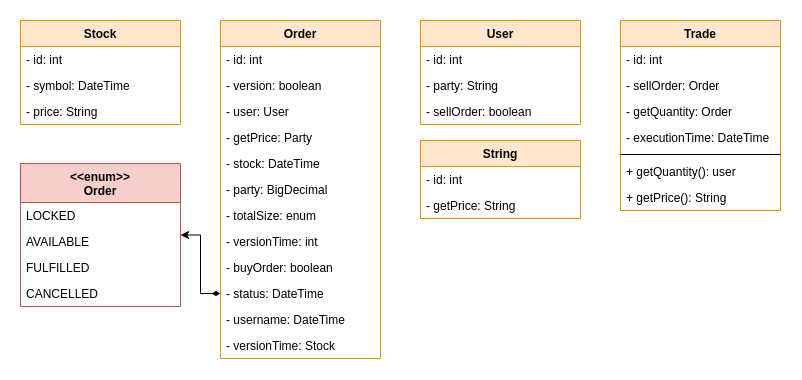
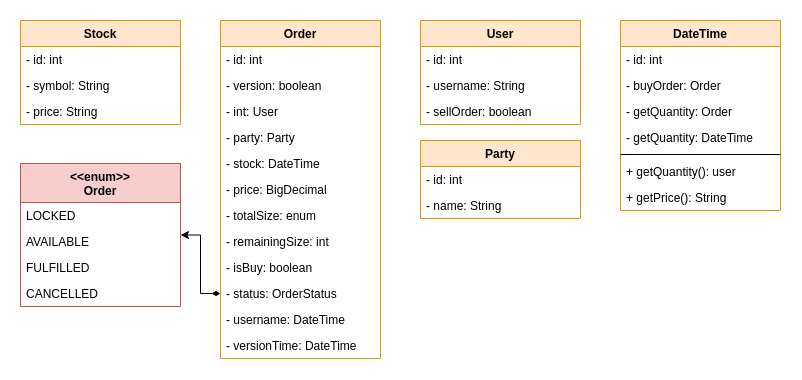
- <mxCell id="11" value="Trade" style="swimlane;fontStyle=1;align=center;verticalAlign=top;childLayout=stackLayout;horizontal=1;startSize=26;horizontalStack=0;resizeParent=1;resizeParentMax=0;resizeLast=0;collapsible=1;marginBottom=0;fillColor=#ffe6cc;strokeColor=#d79b00;" parent="1" vertex="1"><mxGeometry x="620" y="20" width="160" height="190" as="geometry" /></mxCell>
+ <mxCell id="11" value="DateTime" style="swimlane;fontStyle=1;align=center;verticalAlign=top;childLayout=stackLayout;horizontal=1;startSize=26;horizontalStack=0;resizeParent=1;resizeParentMax=0;resizeLast=0;collapsible=1;marginBottom=0;fillColor=#ffe6cc;strokeColor=#d79b00;" parent="1" vertex="1"><mxGeometry x="620" y="20" width="160" height="190" as="geometry" /></mxCell>
- <mxCell id="4" value="- symbol: DateTime" style="text;strokeColor=none;fillColor=none;align=left;verticalAlign=top;spacingLeft=4;spacingRight=4;overflow=hidden;rotatable=0;points=[[0,0.5],[1,0.5]];portConstraint=eastwest;" parent="2" vertex="1"><mxGeometry y="52" width="160" height="26" as="geometry" /></mxCell>
+ <mxCell id="4" value="- symbol: String" style="text;strokeColor=none;fillColor=none;align=left;verticalAlign=top;spacingLeft=4;spacingRight=4;overflow=hidden;rotatable=0;points=[[0,0.5],[1,0.5]];portConstraint=eastwest;" parent="2" vertex="1"><mxGeometry y="52" width="160" height="26" as="geometry" /></mxCell>
- <mxCell id="9" value="- party: String" style="text;strokeColor=none;fillColor=none;align=left;verticalAlign=top;spacingLeft=4;spacingRight=4;overflow=hidden;rotatable=0;points=[[0,0.5],[1,0.5]];portConstraint=eastwest;" parent="7" vertex="1"><mxGeometry y="52" width="160" height="26" as="geometry" /></mxCell>
+ <mxCell id="9" value="- username: String" style="text;strokeColor=none;fillColor=none;align=left;verticalAlign=top;spacingLeft=4;spacingRight=4;overflow=hidden;rotatable=0;points=[[0,0.5],[1,0.5]];portConstraint=eastwest;" parent="7" vertex="1"><mxGeometry y="52" width="160" height="26" as="geometry" /></mxCell>
- <mxCell id="13" value="- sellOrder: Order" style="text;strokeColor=none;fillColor=none;align=left;verticalAlign=top;spacingLeft=4;spacingRight=4;overflow=hidden;rotatable=0;points=[[0,0.5],[1,0.5]];portConstraint=eastwest;" parent="11" vertex="1"><mxGeometry y="52" width="160" height="26" as="geometry" /></mxCell>
+ <mxCell id="13" value="- buyOrder: Order" style="text;strokeColor=none;fillColor=none;align=left;verticalAlign=top;spacingLeft=4;spacingRight=4;overflow=hidden;rotatable=0;points=[[0,0.5],[1,0.5]];portConstraint=eastwest;" parent="11" vertex="1"><mxGeometry y="52" width="160" height="26" as="geometry" /></mxCell>
- <mxCell id="30" value="- user: User" style="text;strokeColor=none;fillColor=none;align=left;verticalAlign=top;spacingLeft=4;spacingRight=4;overflow=hidden;rotatable=0;points=[[0,0.5],[1,0.5]];portConstraint=eastwest;" parent="27" vertex="1"><mxGeometry y="78" width="160" height="26" as="geometry" /></mxCell>
+ <mxCell id="30" value="- int: User" style="text;strokeColor=none;fillColor=none;align=left;verticalAlign=top;spacingLeft=4;spacingRight=4;overflow=hidden;rotatable=0;points=[[0,0.5],[1,0.5]];portConstraint=eastwest;" parent="27" vertex="1"><mxGeometry y="78" width="160" height="26" as="geometry" /></mxCell>
- <mxCell id="31" value="- getPrice: Party" style="text;strokeColor=none;fillColor=none;align=left;verticalAlign=top;spacingLeft=4;spacingRight=4;overflow=hidden;rotatable=0;points=[[0,0.5],[1,0.5]];portConstraint=eastwest;" vertex="1" parent="27"><mxGeometry y="104" width="160" height="26" as="geometry" /></mxCell>
+ <mxCell id="31" value="- party: Party" style="text;strokeColor=none;fillColor=none;align=left;verticalAlign=top;spacingLeft=4;spacingRight=4;overflow=hidden;rotatable=0;points=[[0,0.5],[1,0.5]];portConstraint=eastwest;" vertex="1" parent="27"><mxGeometry y="104" width="160" height="26" as="geometry" /></mxCell>
- <mxCell id="15" value="- executionTime: DateTime" style="text;strokeColor=none;fillColor=none;align=left;verticalAlign=top;spacingLeft=4;spacingRight=4;overflow=hidden;rotatable=0;points=[[0,0.5],[1,0.5]];portConstraint=eastwest;" parent="11" vertex="1"><mxGeometry y="104" width="160" height="26" as="geometry" /></mxCell>
+ <mxCell id="15" value="- getQuantity: DateTime" style="text;strokeColor=none;fillColor=none;align=left;verticalAlign=top;spacingLeft=4;spacingRight=4;overflow=hidden;rotatable=0;points=[[0,0.5],[1,0.5]];portConstraint=eastwest;" parent="11" vertex="1"><mxGeometry y="104" width="160" height="26" as="geometry" /></mxCell>
- <mxCell id="19" value="String" style="swimlane;fontStyle=1;align=center;verticalAlign=top;childLayout=stackLayout;horizontal=1;startSize=26;horizontalStack=0;resizeParent=1;resizeParentMax=0;resizeLast=0;collapsible=1;marginBottom=0;fillColor=#ffe6cc;strokeColor=#d79b00;" vertex="1" parent="1"><mxGeometry x="420" y="140" width="160" height="78" as="geometry" /></mxCell>
+ <mxCell id="19" value="Party" style="swimlane;fontStyle=1;align=center;verticalAlign=top;childLayout=stackLayout;horizontal=1;startSize=26;horizontalStack=0;resizeParent=1;resizeParentMax=0;resizeLast=0;collapsible=1;marginBottom=0;fillColor=#ffe6cc;strokeColor=#d79b00;" vertex="1" parent="1"><mxGeometry x="420" y="140" width="160" height="78" as="geometry" /></mxCell>
- <mxCell id="33" value="- party: BigDecimal" style="text;strokeColor=none;fillColor=none;align=left;verticalAlign=top;spacingLeft=4;spacingRight=4;overflow=hidden;rotatable=0;points=[[0,0.5],[1,0.5]];portConstraint=eastwest;" parent="27" vertex="1"><mxGeometry y="156" width="160" height="26" as="geometry" /></mxCell>
+ <mxCell id="33" value="- price: BigDecimal" style="text;strokeColor=none;fillColor=none;align=left;verticalAlign=top;spacingLeft=4;spacingRight=4;overflow=hidden;rotatable=0;points=[[0,0.5],[1,0.5]];portConstraint=eastwest;" parent="27" vertex="1"><mxGeometry y="156" width="160" height="26" as="geometry" /></mxCell>
- <mxCell id="21" value="- getPrice: String" style="text;strokeColor=none;fillColor=none;align=left;verticalAlign=top;spacingLeft=4;spacingRight=4;overflow=hidden;rotatable=0;points=[[0,0.5],[1,0.5]];portConstraint=eastwest;" vertex="1" parent="19"><mxGeometry y="52" width="160" height="26" as="geometry" /></mxCell>
+ <mxCell id="21" value="- name: String" style="text;strokeColor=none;fillColor=none;align=left;verticalAlign=top;spacingLeft=4;spacingRight=4;overflow=hidden;rotatable=0;points=[[0,0.5],[1,0.5]];portConstraint=eastwest;" vertex="1" parent="19"><mxGeometry y="52" width="160" height="26" as="geometry" /></mxCell>
- <mxCell id="35" value="- versionTime: int" style="text;strokeColor=none;fillColor=none;align=left;verticalAlign=top;spacingLeft=4;spacingRight=4;overflow=hidden;rotatable=0;points=[[0,0.5],[1,0.5]];portConstraint=eastwest;" parent="27" vertex="1"><mxGeometry y="208" width="160" height="26" as="geometry" /></mxCell>
+ <mxCell id="35" value="- remainingSize: int" style="text;strokeColor=none;fillColor=none;align=left;verticalAlign=top;spacingLeft=4;spacingRight=4;overflow=hidden;rotatable=0;points=[[0,0.5],[1,0.5]];portConstraint=eastwest;" parent="27" vertex="1"><mxGeometry y="208" width="160" height="26" as="geometry" /></mxCell>
- <mxCell id="36" value="- buyOrder: boolean" style="text;strokeColor=none;fillColor=none;align=left;verticalAlign=top;spacingLeft=4;spacingRight=4;overflow=hidden;rotatable=0;points=[[0,0.5],[1,0.5]];portConstraint=eastwest;" parent="27" vertex="1"><mxGeometry y="234" width="160" height="26" as="geometry" /></mxCell>
+ <mxCell id="36" value="- isBuy: boolean" style="text;strokeColor=none;fillColor=none;align=left;verticalAlign=top;spacingLeft=4;spacingRight=4;overflow=hidden;rotatable=0;points=[[0,0.5],[1,0.5]];portConstraint=eastwest;" parent="27" vertex="1"><mxGeometry y="234" width="160" height="26" as="geometry" /></mxCell>
- <mxCell id="37" value="- status: DateTime" style="text;strokeColor=none;fillColor=none;align=left;verticalAlign=top;spacingLeft=4;spacingRight=4;overflow=hidden;rotatable=0;points=[[0,0.5],[1,0.5]];portConstraint=eastwest;" parent="27" vertex="1"><mxGeometry y="260" width="160" height="26" as="geometry" /></mxCell>
+ <mxCell id="37" value="- status: OrderStatus" style="text;strokeColor=none;fillColor=none;align=left;verticalAlign=top;spacingLeft=4;spacingRight=4;overflow=hidden;rotatable=0;points=[[0,0.5],[1,0.5]];portConstraint=eastwest;" parent="27" vertex="1"><mxGeometry y="260" width="160" height="26" as="geometry" /></mxCell>
- <mxCell id="39" value="- versionTime: Stock" style="text;strokeColor=none;fillColor=none;align=left;verticalAlign=top;spacingLeft=4;spacingRight=4;overflow=hidden;rotatable=0;points=[[0,0.5],[1,0.5]];portConstraint=eastwest;" vertex="1" parent="27"><mxGeometry y="312" width="160" height="26" as="geometry" /></mxCell>
+ <mxCell id="39" value="- versionTime: DateTime" style="text;strokeColor=none;fillColor=none;align=left;verticalAlign=top;spacingLeft=4;spacingRight=4;overflow=hidden;rotatable=0;points=[[0,0.5],[1,0.5]];portConstraint=eastwest;" vertex="1" parent="27"><mxGeometry y="312" width="160" height="26" as="geometry" /></mxCell>
